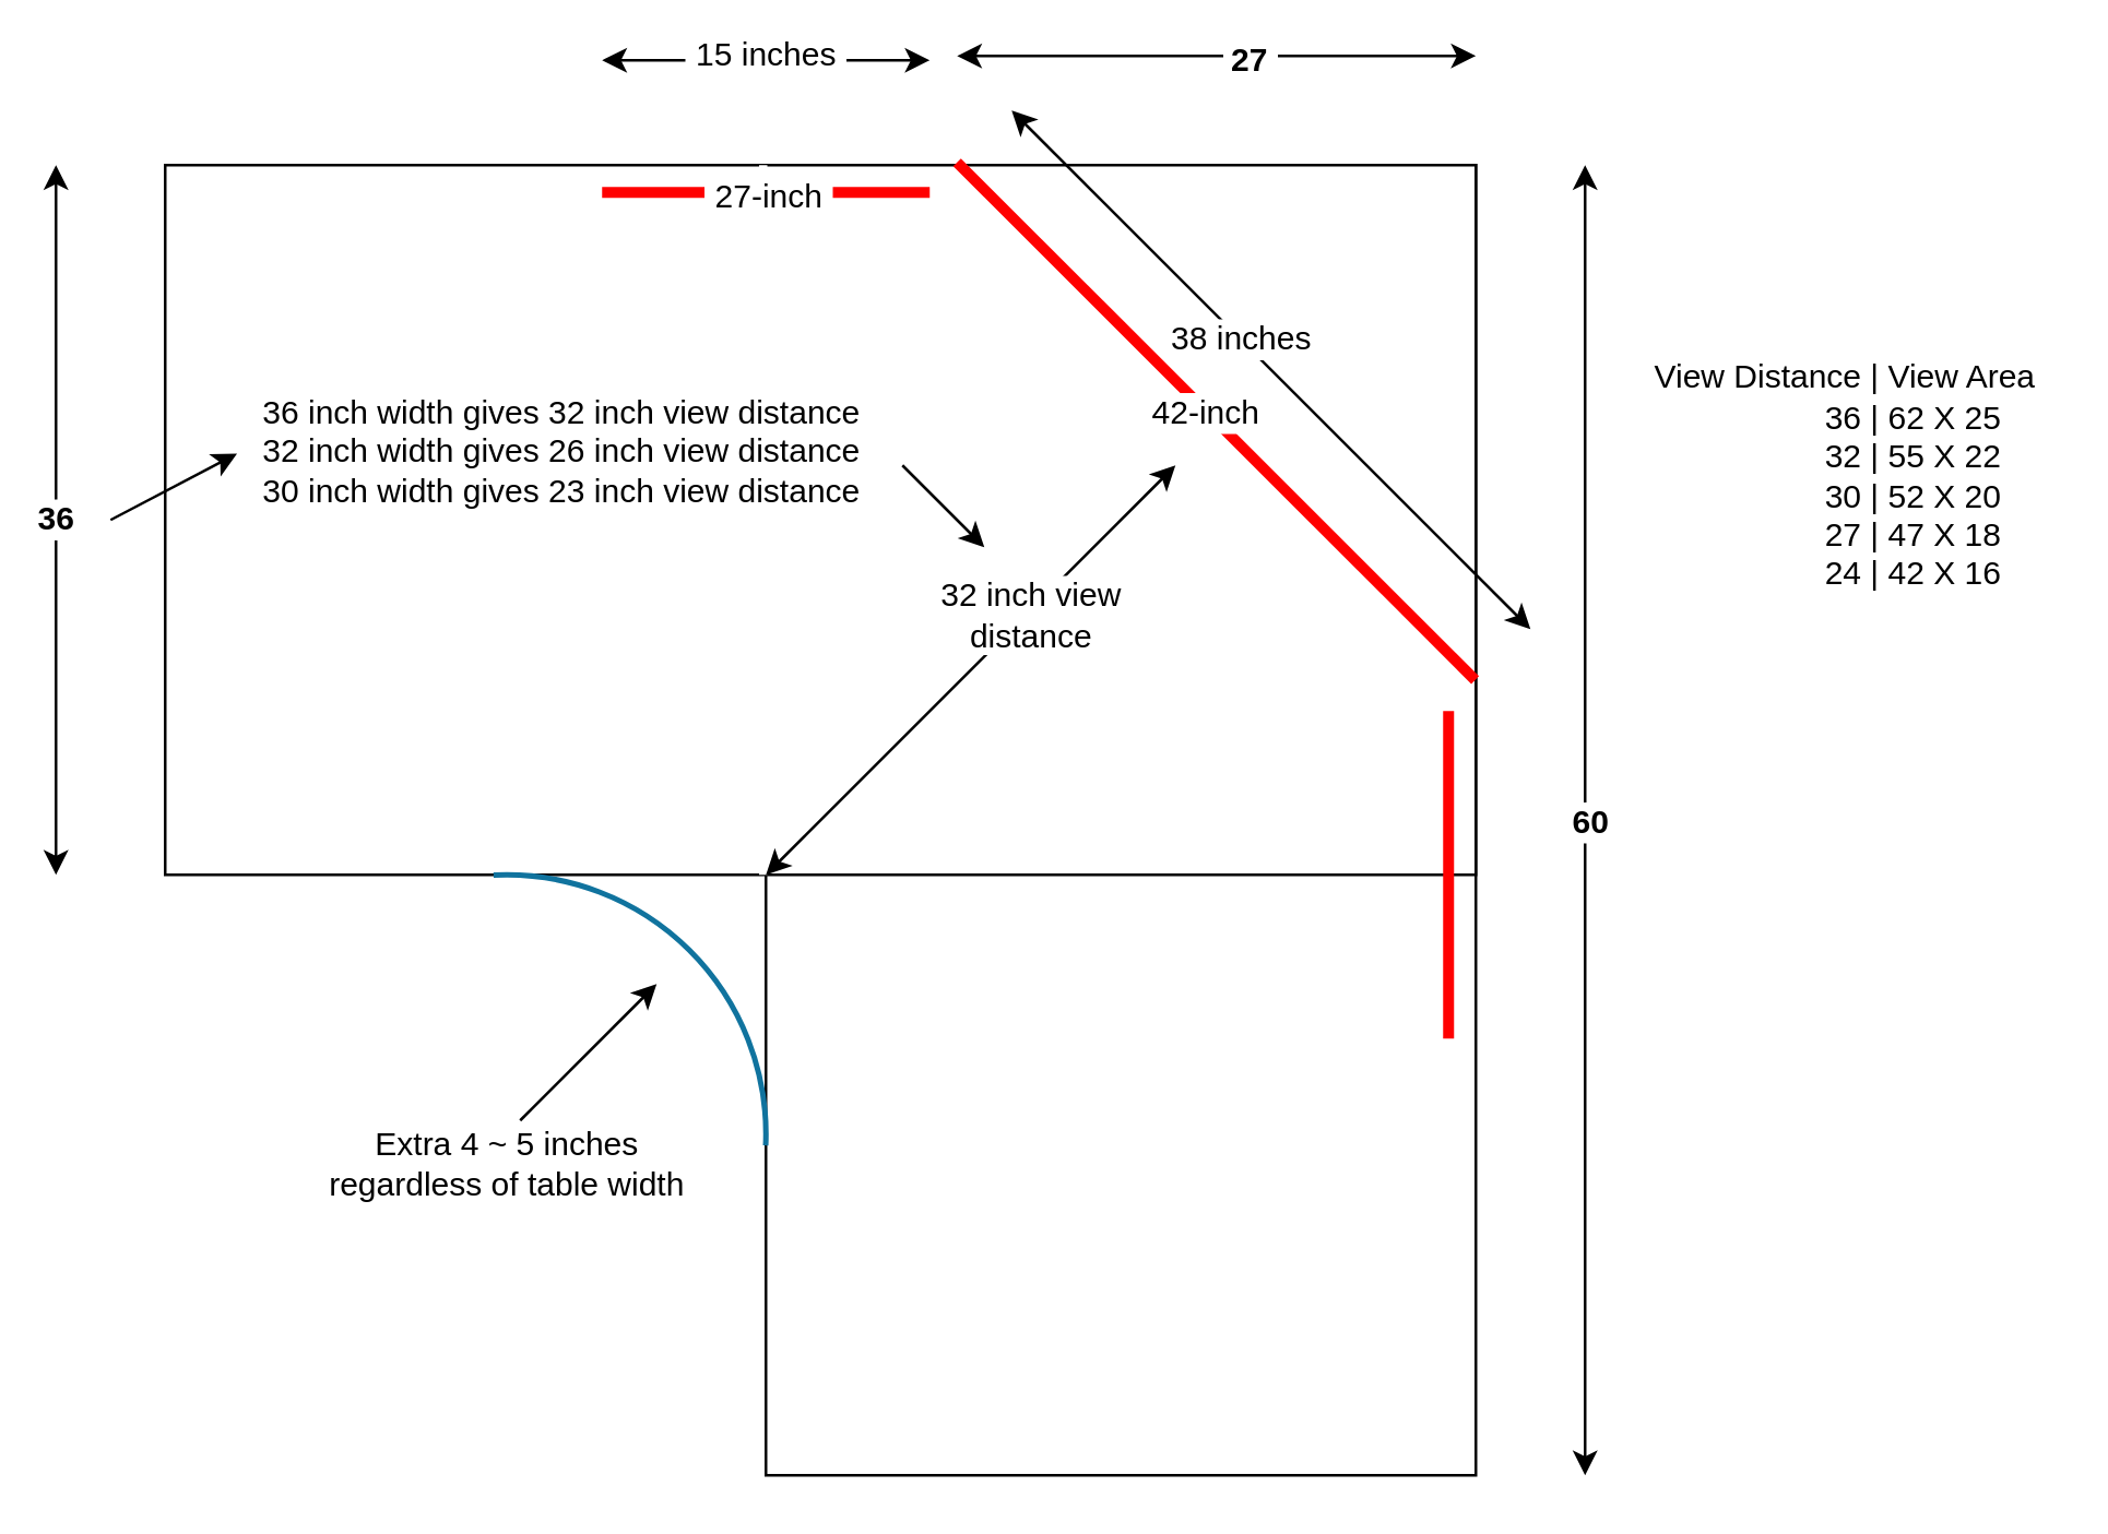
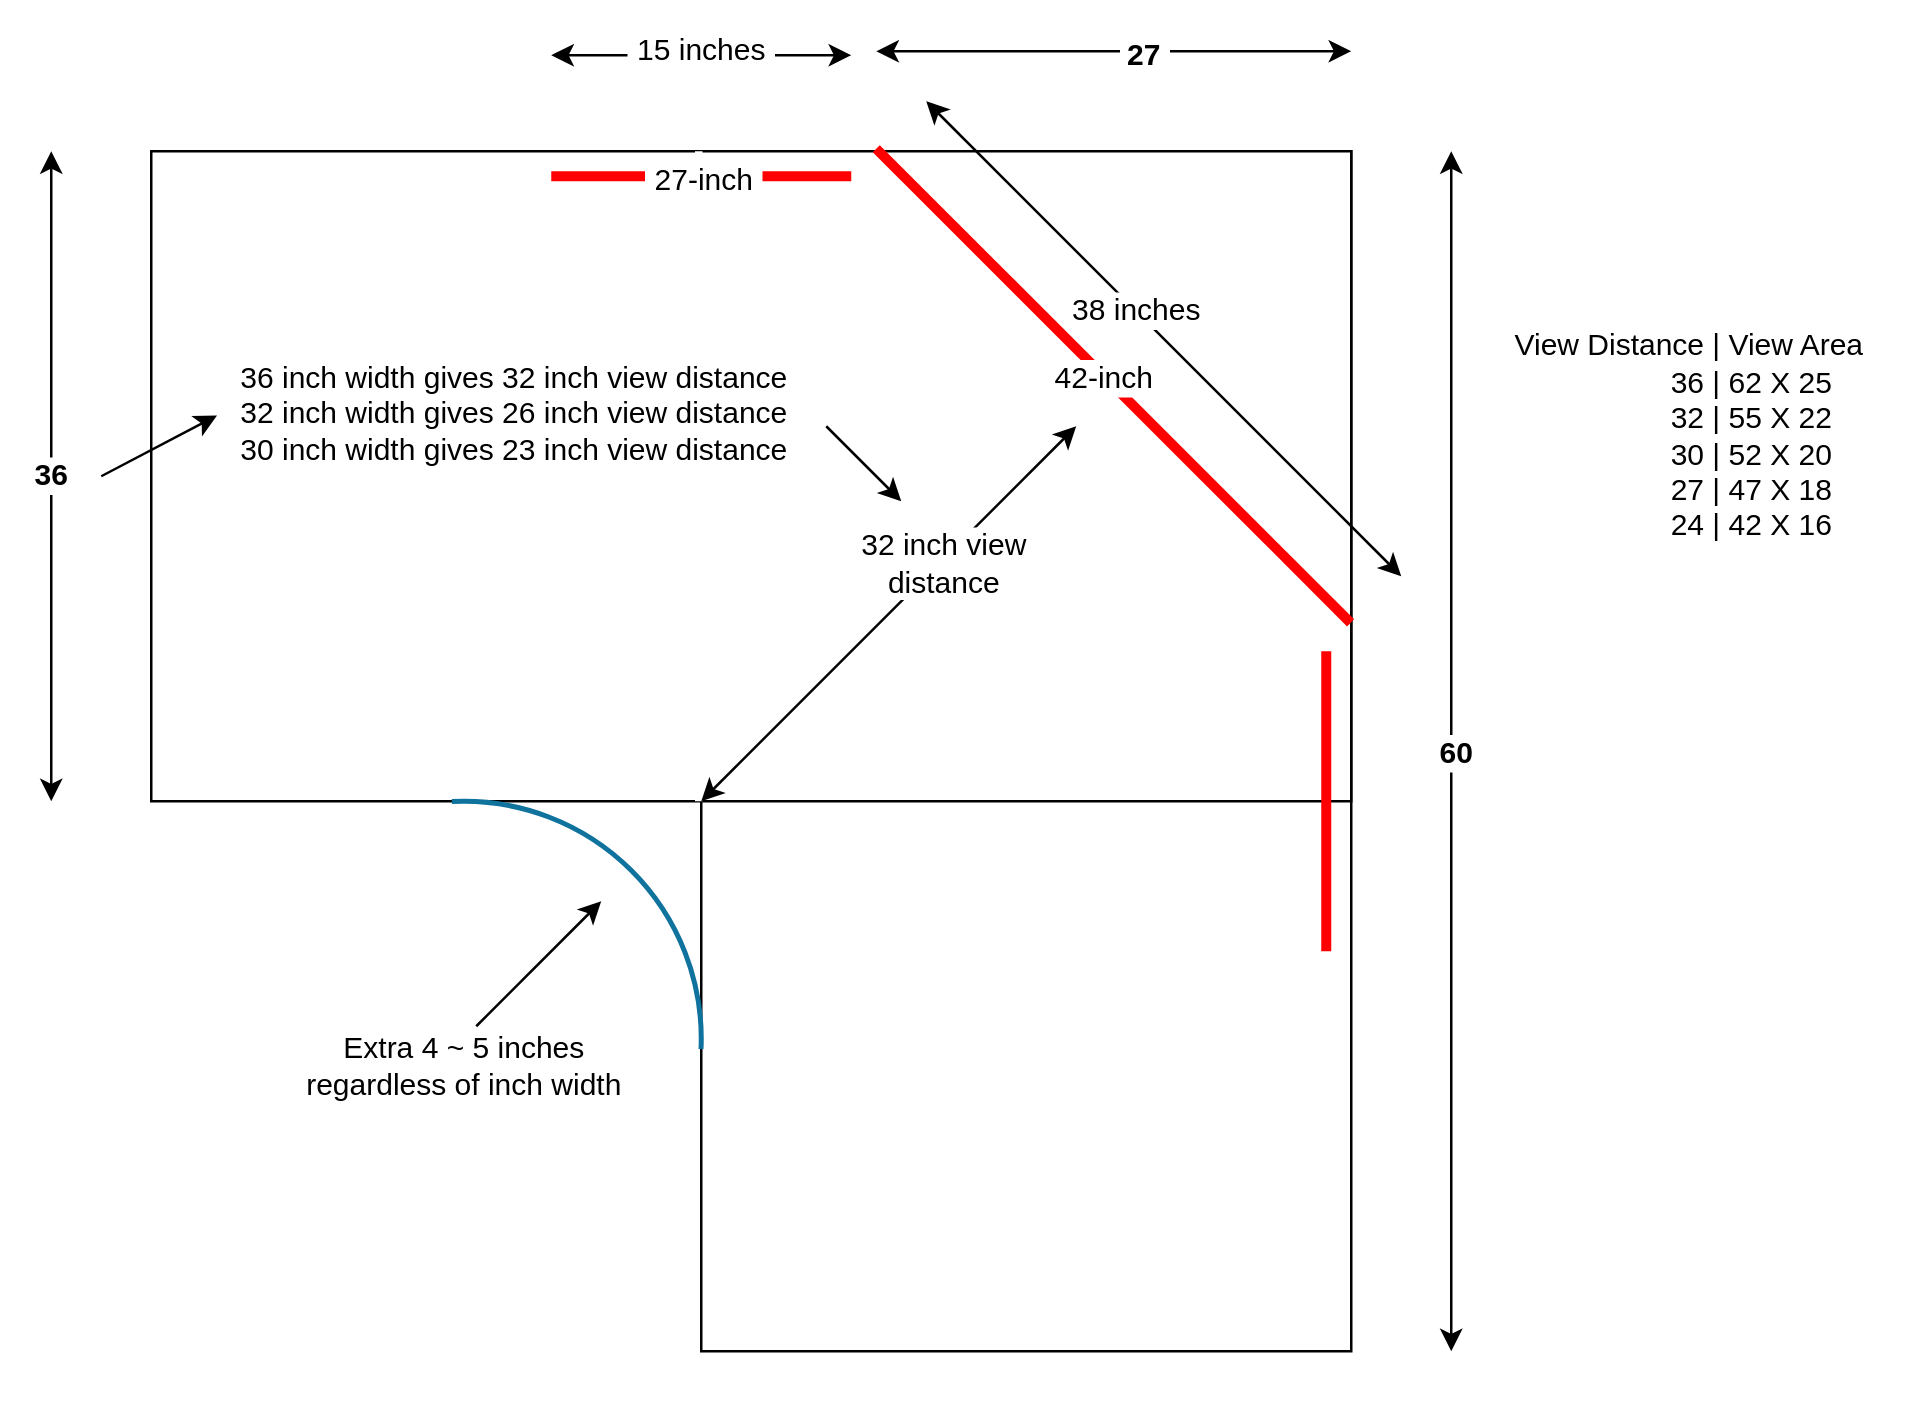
- <mxCell id="28" value="Extra 4 ~ 5 inches&lt;br&gt;regardless of table width" style="text;html=1;align=center;verticalAlign=middle;resizable=0;points=[];;autosize=1;" vertex="1" parent="1"><mxGeometry x="110" y="411" width="150" height="30" as="geometry" /></mxCell>
+ <mxCell id="28" value="Extra 4 ~ 5 inches&lt;br&gt;regardless of inch width" style="text;html=1;align=center;verticalAlign=middle;resizable=0;points=[];;autosize=1;" vertex="1" parent="1"><mxGeometry x="110" y="411" width="150" height="30" as="geometry" /></mxCell>
